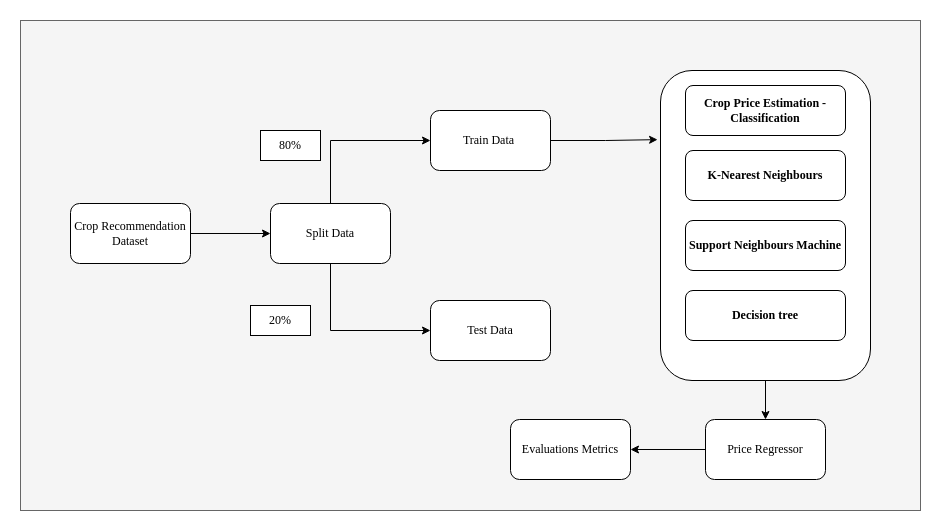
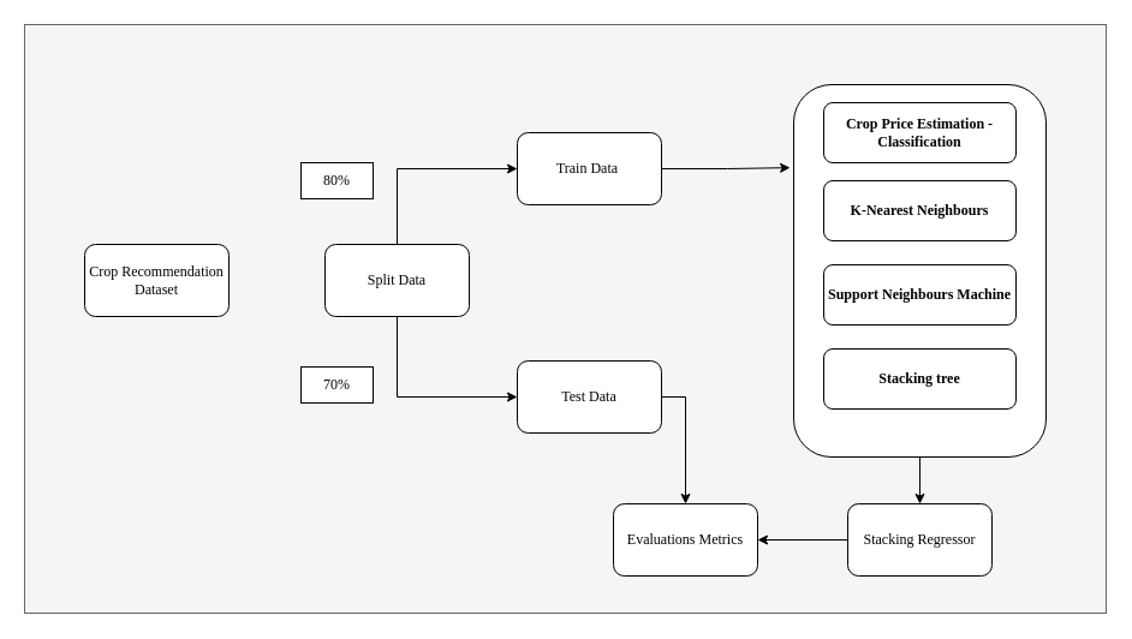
- <mxCell id="21" value="80%" style="rounded=0;whiteSpace=wrap;html=1;fontFamily=Georgia;" vertex="1" parent="1"><mxGeometry x="260" y="130" width="60" height="30" as="geometry" /></mxCell>
+ <mxCell id="21" value="80%" style="rounded=0;whiteSpace=wrap;html=1;fontFamily=Georgia;" vertex="1" parent="1"><mxGeometry x="250" y="135" width="60" height="30" as="geometry" /></mxCell>
- <mxCell id="7" style="edgeStyle=orthogonalEdgeStyle;rounded=0;orthogonalLoop=1;jettySize=auto;html=1;entryX=0;entryY=0.5;entryDx=0;entryDy=0;fontFamily=Georgia;" edge="1" parent="1" source="3" target="6"><mxGeometry relative="1" as="geometry"><mxPoint x="280" y="240" as="targetPoint" /></mxGeometry></mxCell>
- <mxCell id="16" value="&lt;b style=&quot;border-color: var(--border-color);&quot;&gt;Decision tree&lt;/b&gt;" style="rounded=1;whiteSpace=wrap;html=1;fontFamily=Georgia;" vertex="1" parent="1"><mxGeometry x="685" y="290" width="160" height="50" as="geometry" /></mxCell>
+ <mxCell id="16" value="&lt;b style=&quot;border-color: var(--border-color);&quot;&gt;Stacking tree&lt;/b&gt;" style="rounded=1;whiteSpace=wrap;html=1;fontFamily=Georgia;" vertex="1" parent="1"><mxGeometry x="685" y="290" width="160" height="50" as="geometry" /></mxCell>
- <mxCell id="22" value="20%" style="rounded=0;whiteSpace=wrap;html=1;fontFamily=Georgia;" vertex="1" parent="1"><mxGeometry x="250" y="305" width="60" height="30" as="geometry" /></mxCell>
+ <mxCell id="22" value="70%" style="rounded=0;whiteSpace=wrap;html=1;fontFamily=Georgia;" vertex="1" parent="1"><mxGeometry x="250" y="305" width="60" height="30" as="geometry" /></mxCell>
+ <mxCell id="10" style="edgeStyle=orthogonalEdgeStyle;rounded=0;orthogonalLoop=1;jettySize=auto;html=1;exitX=1;exitY=0.5;exitDx=0;exitDy=0;entryX=0.5;entryY=0;entryDx=0;entryDy=0;fontFamily=Georgia;" edge="1" parent="1" source="11" target="19"><mxGeometry relative="1" as="geometry" /></mxCell>
- <mxCell id="18" value="Price Regressor" style="rounded=1;whiteSpace=wrap;html=1;fontFamily=Georgia;" vertex="1" parent="1"><mxGeometry x="705" y="419" width="120" height="60" as="geometry" /></mxCell>
+ <mxCell id="18" value="Stacking Regressor" style="rounded=1;whiteSpace=wrap;html=1;fontFamily=Georgia;" vertex="1" parent="1"><mxGeometry x="705" y="419" width="120" height="60" as="geometry" /></mxCell>
